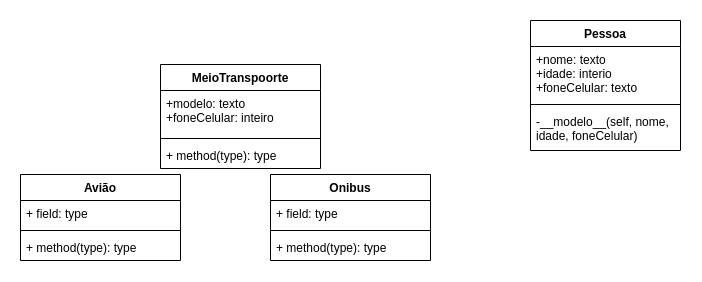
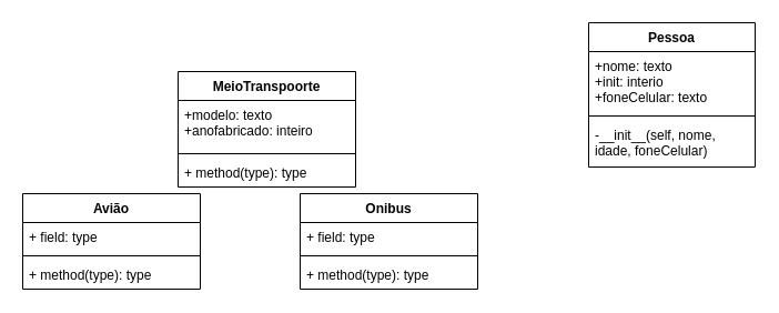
- <mxCell id="7" value="+nome: texto&#10;+idade: interio&#10;+foneCelular: texto" style="text;strokeColor=none;fillColor=none;align=left;verticalAlign=top;spacingLeft=4;spacingRight=4;overflow=hidden;rotatable=0;points=[[0,0.5],[1,0.5]];portConstraint=eastwest;" vertex="1" parent="6"><mxGeometry y="26" width="150" height="54" as="geometry" /></mxCell>
+ <mxCell id="7" value="+nome: texto&#10;+init: interio&#10;+foneCelular: texto" style="text;strokeColor=none;fillColor=none;align=left;verticalAlign=top;spacingLeft=4;spacingRight=4;overflow=hidden;rotatable=0;points=[[0,0.5],[1,0.5]];portConstraint=eastwest;" vertex="1" parent="6"><mxGeometry y="26" width="150" height="54" as="geometry" /></mxCell>
- <mxCell id="3" value="+modelo: texto&#10;+foneCelular: inteiro&#10;" style="text;strokeColor=none;fillColor=none;align=left;verticalAlign=top;spacingLeft=4;spacingRight=4;overflow=hidden;rotatable=0;points=[[0,0.5],[1,0.5]];portConstraint=eastwest;" vertex="1" parent="2"><mxGeometry y="26" width="160" height="44" as="geometry" /></mxCell>
+ <mxCell id="3" value="+modelo: texto&#10;+anofabricado: inteiro&#10;" style="text;strokeColor=none;fillColor=none;align=left;verticalAlign=top;spacingLeft=4;spacingRight=4;overflow=hidden;rotatable=0;points=[[0,0.5],[1,0.5]];portConstraint=eastwest;" vertex="1" parent="2"><mxGeometry y="26" width="160" height="44" as="geometry" /></mxCell>
- <mxCell id="9" value="-__modelo__(self, nome, idade, foneCelular)" style="text;strokeColor=none;fillColor=none;align=left;verticalAlign=top;spacingLeft=4;spacingRight=4;overflow=hidden;rotatable=0;points=[[0,0.5],[1,0.5]];portConstraint=eastwest;whiteSpace=wrap;" vertex="1" parent="6"><mxGeometry y="88" width="150" height="42" as="geometry" /></mxCell>
+ <mxCell id="9" value="-__init__(self, nome, idade, foneCelular)" style="text;strokeColor=none;fillColor=none;align=left;verticalAlign=top;spacingLeft=4;spacingRight=4;overflow=hidden;rotatable=0;points=[[0,0.5],[1,0.5]];portConstraint=eastwest;whiteSpace=wrap;" vertex="1" parent="6"><mxGeometry y="88" width="150" height="42" as="geometry" /></mxCell>
